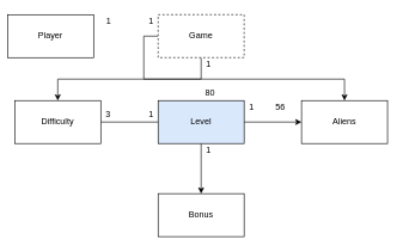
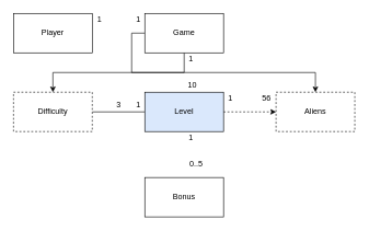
- <mxCell id="2" value="Player" style="rounded=0;whiteSpace=wrap;html=1;" parent="1" vertex="1"><mxGeometry x="10" y="20" width="120" height="60" as="geometry" /></mxCell>
+ <mxCell id="2" value="Player" style="rounded=0;whiteSpace=wrap;html=1;" parent="1" vertex="1"><mxGeometry x="20" y="20" width="120" height="60" as="geometry" /></mxCell>
- <mxCell id="6" value="Game" style="rounded=0;whiteSpace=wrap;html=1;dashed=1;" parent="1" vertex="1"><mxGeometry x="220" y="20" width="120" height="60" as="geometry" /></mxCell>
+ <mxCell id="6" value="Game" style="rounded=0;whiteSpace=wrap;html=1;" parent="1" vertex="1"><mxGeometry x="220" y="20" width="120" height="60" as="geometry" /></mxCell>
- <mxCell id="17" value="80" style="text;html=1;align=center;verticalAlign=middle;resizable=0;points=[];autosize=1;" parent="1" vertex="1"><mxGeometry x="277" y="120" width="30" height="20" as="geometry" /></mxCell>
+ <mxCell id="17" value="10" style="text;html=1;align=center;verticalAlign=middle;resizable=0;points=[];autosize=1;" parent="1" vertex="1"><mxGeometry x="277" y="120" width="30" height="20" as="geometry" /></mxCell>
- <mxCell id="15" value="56" style="text;html=1;align=center;verticalAlign=middle;resizable=0;points=[];autosize=1;" parent="1" vertex="1"><mxGeometry x="375" y="140" width="30" height="20" as="geometry" /></mxCell>
+ <mxCell id="15" value="56" style="text;html=1;align=center;verticalAlign=middle;resizable=0;points=[];autosize=1;" parent="1" vertex="1"><mxGeometry x="390" y="140" width="30" height="20" as="geometry" /></mxCell>
- <mxCell id="22" value="3" style="text;html=1;align=center;verticalAlign=middle;resizable=0;points=[];autosize=1;" vertex="1" parent="1"><mxGeometry x="140" y="150" width="20" height="20" as="geometry" /></mxCell>
+ <mxCell id="22" value="3" style="text;html=1;align=center;verticalAlign=middle;resizable=0;points=[];autosize=1;" vertex="1" parent="1"><mxGeometry x="170" y="150" width="20" height="20" as="geometry" /></mxCell>
- <mxCell id="20" value="Difficulty" style="rounded=0;whiteSpace=wrap;html=1;" vertex="1" parent="1"><mxGeometry x="20" y="140" width="120" height="60" as="geometry" /></mxCell>
+ <mxCell id="20" value="Difficulty" style="rounded=0;whiteSpace=wrap;html=1;dashed=1;" vertex="1" parent="1"><mxGeometry x="20" y="140" width="120" height="60" as="geometry" /></mxCell>
- <mxCell id="4" style="edgeStyle=orthogonalEdgeStyle;rounded=0;orthogonalLoop=1;jettySize=auto;html=1;" parent="1" source="10" target="7" edge="1"><mxGeometry relative="1" as="geometry" /></mxCell>
+ <mxCell id="4" style="edgeStyle=orthogonalEdgeStyle;rounded=0;orthogonalLoop=1;jettySize=auto;html=1;dashed=1;" parent="1" source="10" target="7" edge="1"><mxGeometry relative="1" as="geometry" /></mxCell>
- <mxCell id="7" value="Aliens" style="rounded=0;whiteSpace=wrap;html=1;" parent="1" vertex="1"><mxGeometry x="420" y="140" width="120" height="60" as="geometry" /></mxCell>
+ <mxCell id="7" value="Aliens" style="rounded=0;whiteSpace=wrap;html=1;dashed=1;" parent="1" vertex="1"><mxGeometry x="420" y="140" width="120" height="60" as="geometry" /></mxCell>
+ <mxCell id="19" value="0..5" style="text;html=1;align=center;verticalAlign=middle;resizable=0;points=[];autosize=1;" parent="1" vertex="1"><mxGeometry x="278" y="240" width="40" height="20" as="geometry" /></mxCell>
- <mxCell id="8" style="edgeStyle=orthogonalEdgeStyle;rounded=0;orthogonalLoop=1;jettySize=auto;html=1;exitX=0.5;exitY=1;exitDx=0;exitDy=0;" parent="1" source="10" target="11" edge="1"><mxGeometry relative="1" as="geometry" /></mxCell>
